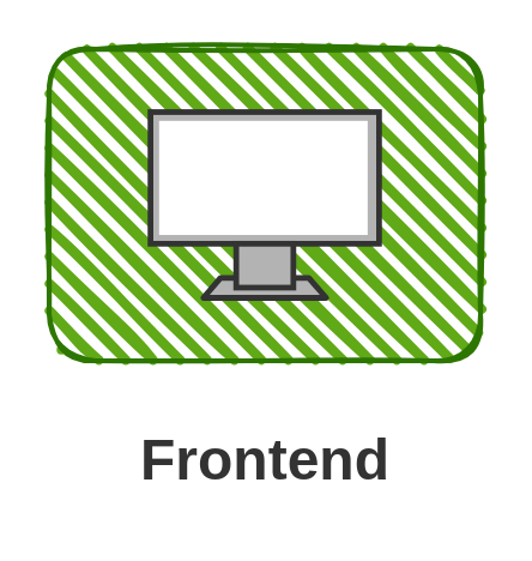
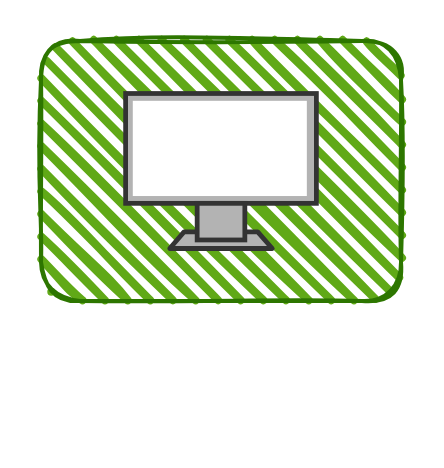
- <mxCell id="4" value="Frontend" style="text;strokeColor=none;fillColor=none;html=1;fontSize=24;fontStyle=1;verticalAlign=middle;align=center;rounded=1;labelBackgroundColor=none;fontColor=#333333;" vertex="1" parent="1"><mxGeometry x="60.31" y="171.76" width="100" height="40" as="geometry" /></mxCell>
